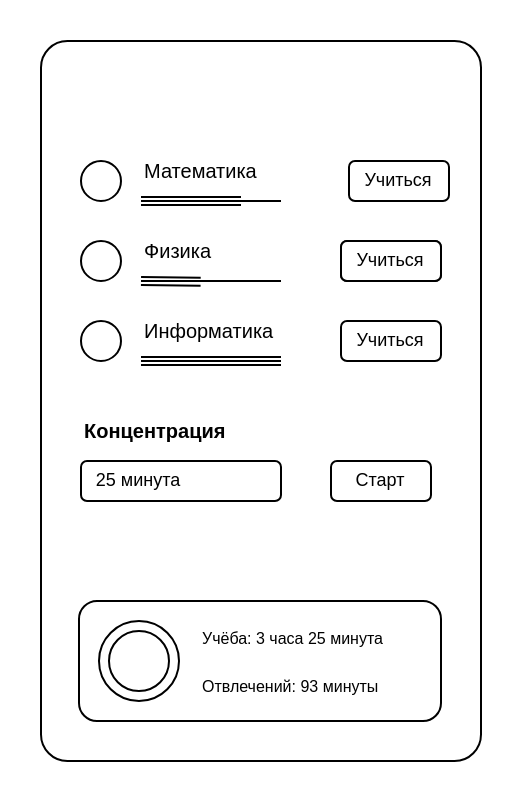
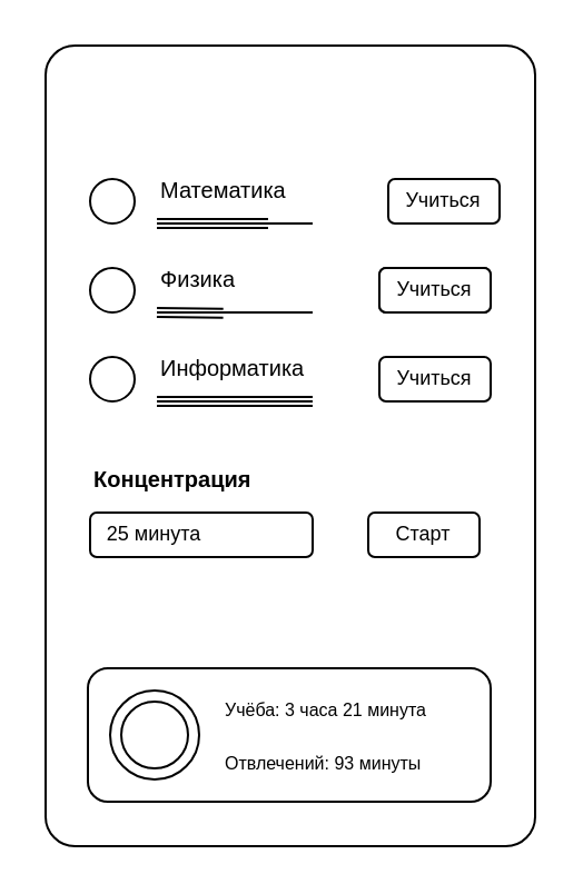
- <mxCell id="31" value="Учёба: 3 часа 25 минута" style="text;html=1;align=left;verticalAlign=middle;whiteSpace=wrap;rounded=0;fontSize=8;" parent="1" vertex="1"><mxGeometry x="99" y="304" width="111" height="30" as="geometry" /></mxCell>
+ <mxCell id="31" value="Учёба: 3 часа 21 минута" style="text;html=1;align=left;verticalAlign=middle;whiteSpace=wrap;rounded=0;fontSize=8;" parent="1" vertex="1"><mxGeometry x="99" y="304" width="111" height="30" as="geometry" /></mxCell>
